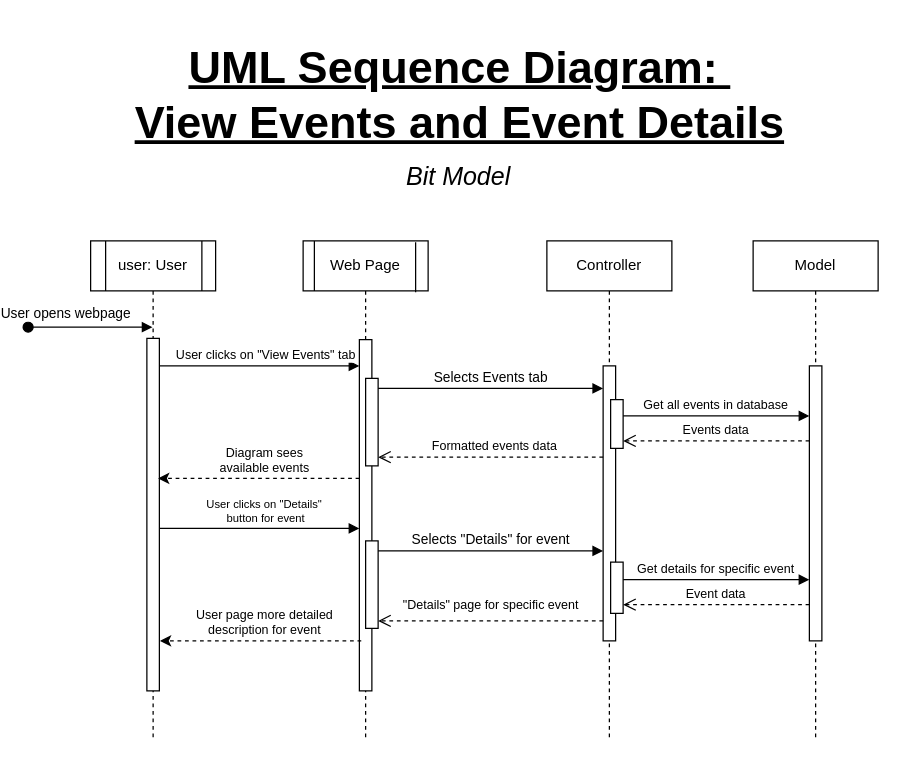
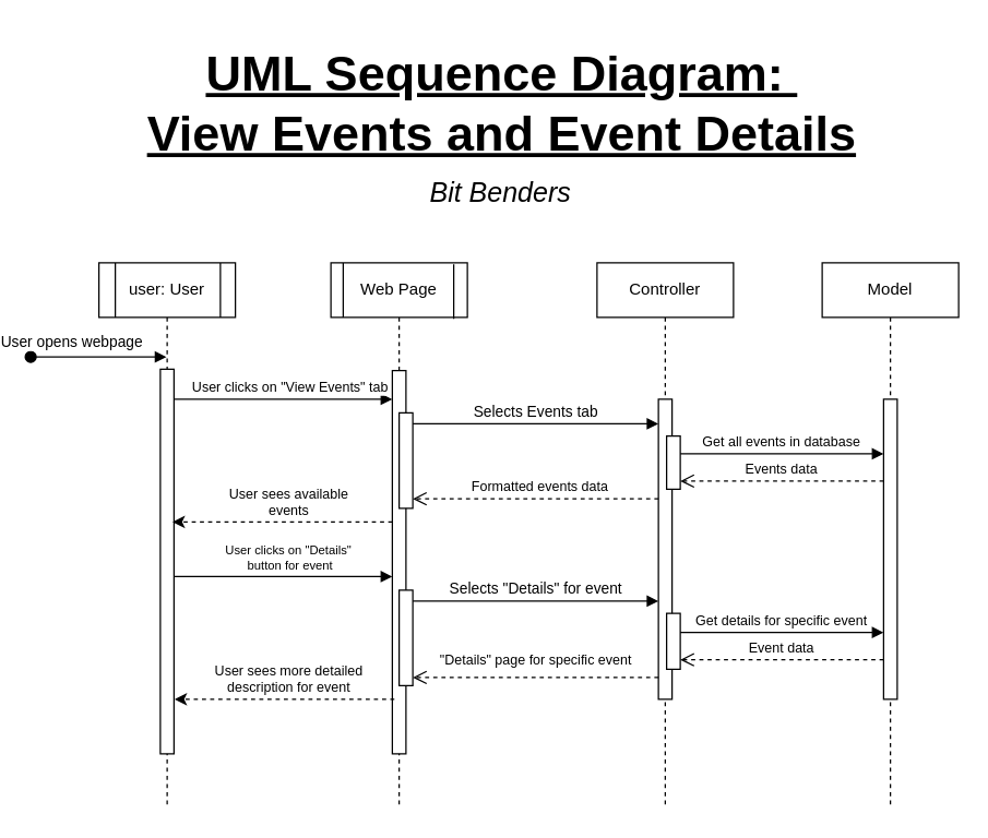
- <mxCell id="19" value="Bit Model" style="text;html=1;align=center;verticalAlign=middle;whiteSpace=wrap;rounded=0;fontStyle=2;fontSize=20;" parent="1" vertex="1"><mxGeometry x="231.13" y="120" width="266.99" height="40" as="geometry" /></mxCell>
+ <mxCell id="19" value="Bit Benders" style="text;html=1;align=center;verticalAlign=middle;whiteSpace=wrap;rounded=0;fontStyle=2;fontSize=20;" parent="1" vertex="1"><mxGeometry x="231.13" y="120" width="266.99" height="40" as="geometry" /></mxCell>
- <mxCell id="25" value="Diagram sees available events" style="text;html=1;align=center;verticalAlign=middle;whiteSpace=wrap;rounded=0;fontSize=10;" parent="1" vertex="1"><mxGeometry x="163.26" y="352" width="93.49" height="30" as="geometry" /></mxCell>
+ <mxCell id="25" value="User sees available events" style="text;html=1;align=center;verticalAlign=middle;whiteSpace=wrap;rounded=0;fontSize=10;" parent="1" vertex="1"><mxGeometry x="163.26" y="352" width="93.49" height="30" as="geometry" /></mxCell>
- <mxCell id="34" value="User page more detailed description for event" style="text;html=1;align=center;verticalAlign=middle;whiteSpace=wrap;rounded=0;fontSize=10;" vertex="1" parent="1"><mxGeometry x="147.39" y="482" width="125.24" height="30" as="geometry" /></mxCell>
+ <mxCell id="34" value="User sees more detailed description for event" style="text;html=1;align=center;verticalAlign=middle;whiteSpace=wrap;rounded=0;fontSize=10;" vertex="1" parent="1"><mxGeometry x="147.39" y="482" width="125.24" height="30" as="geometry" /></mxCell>
